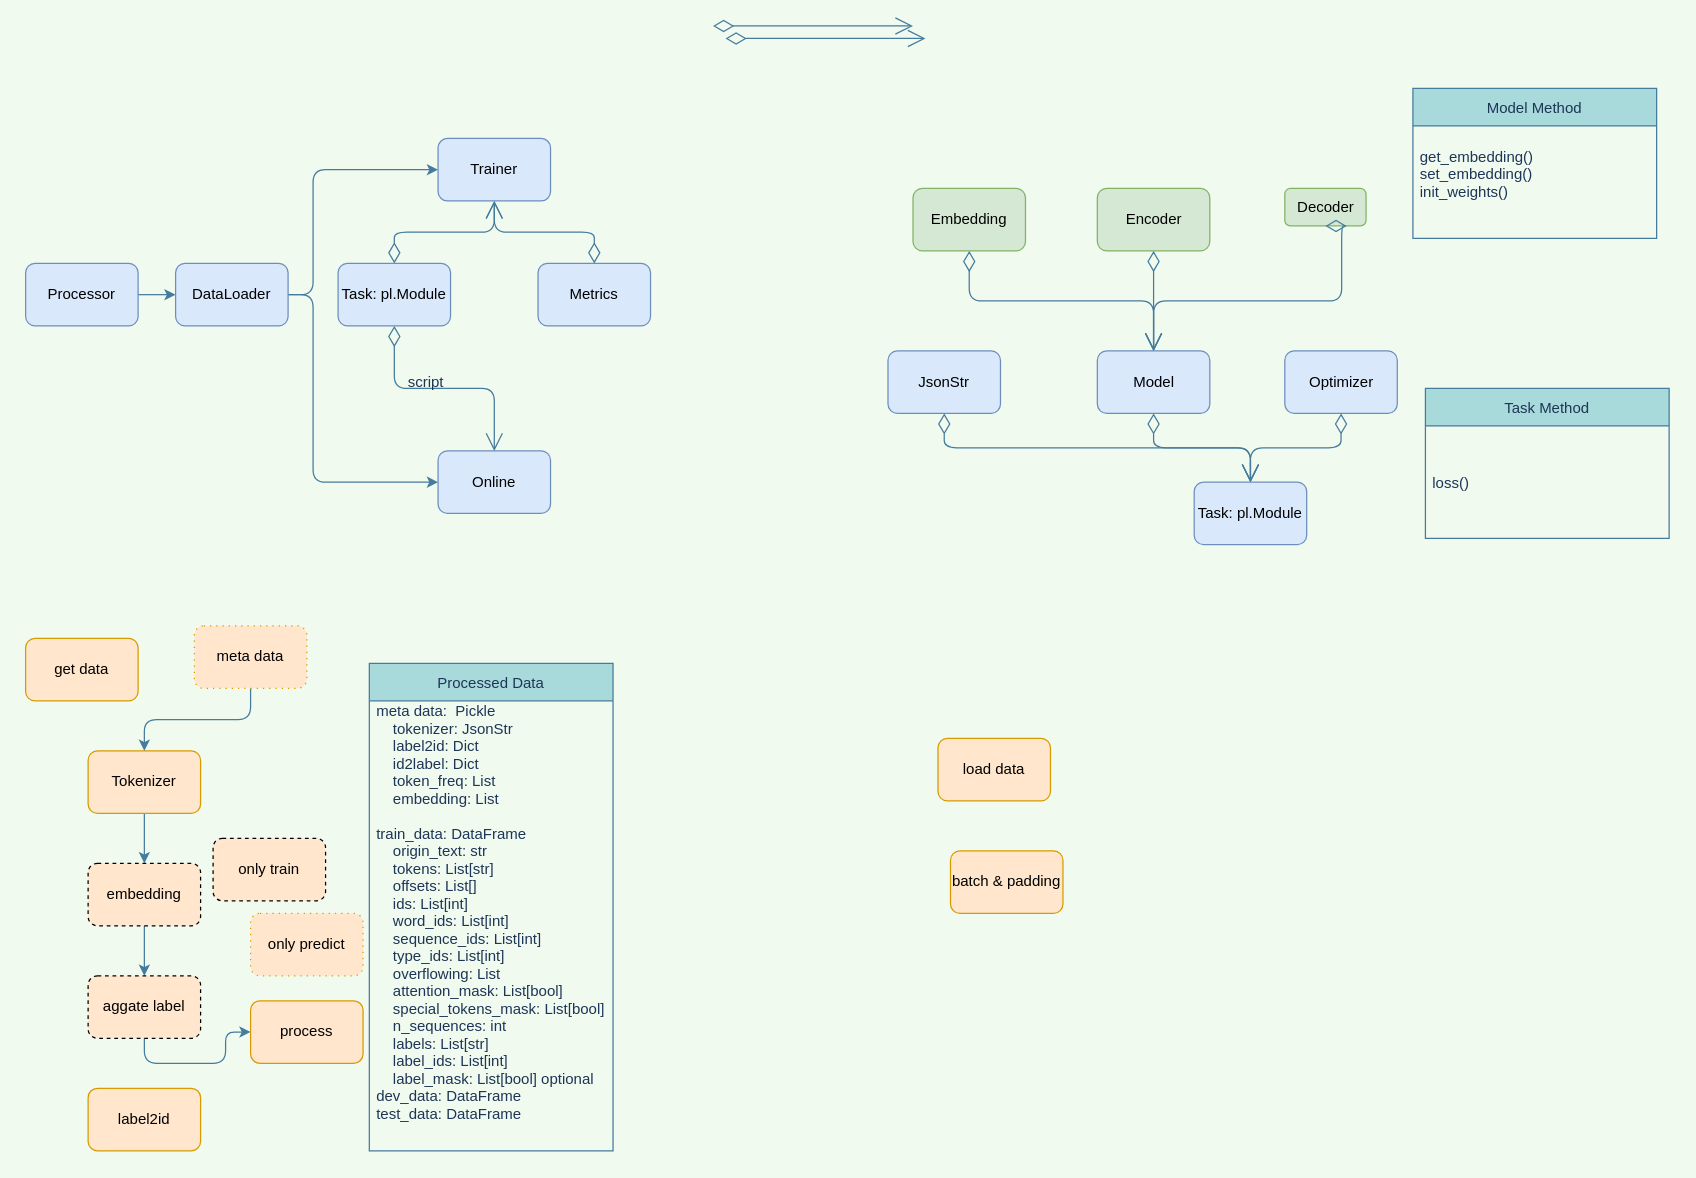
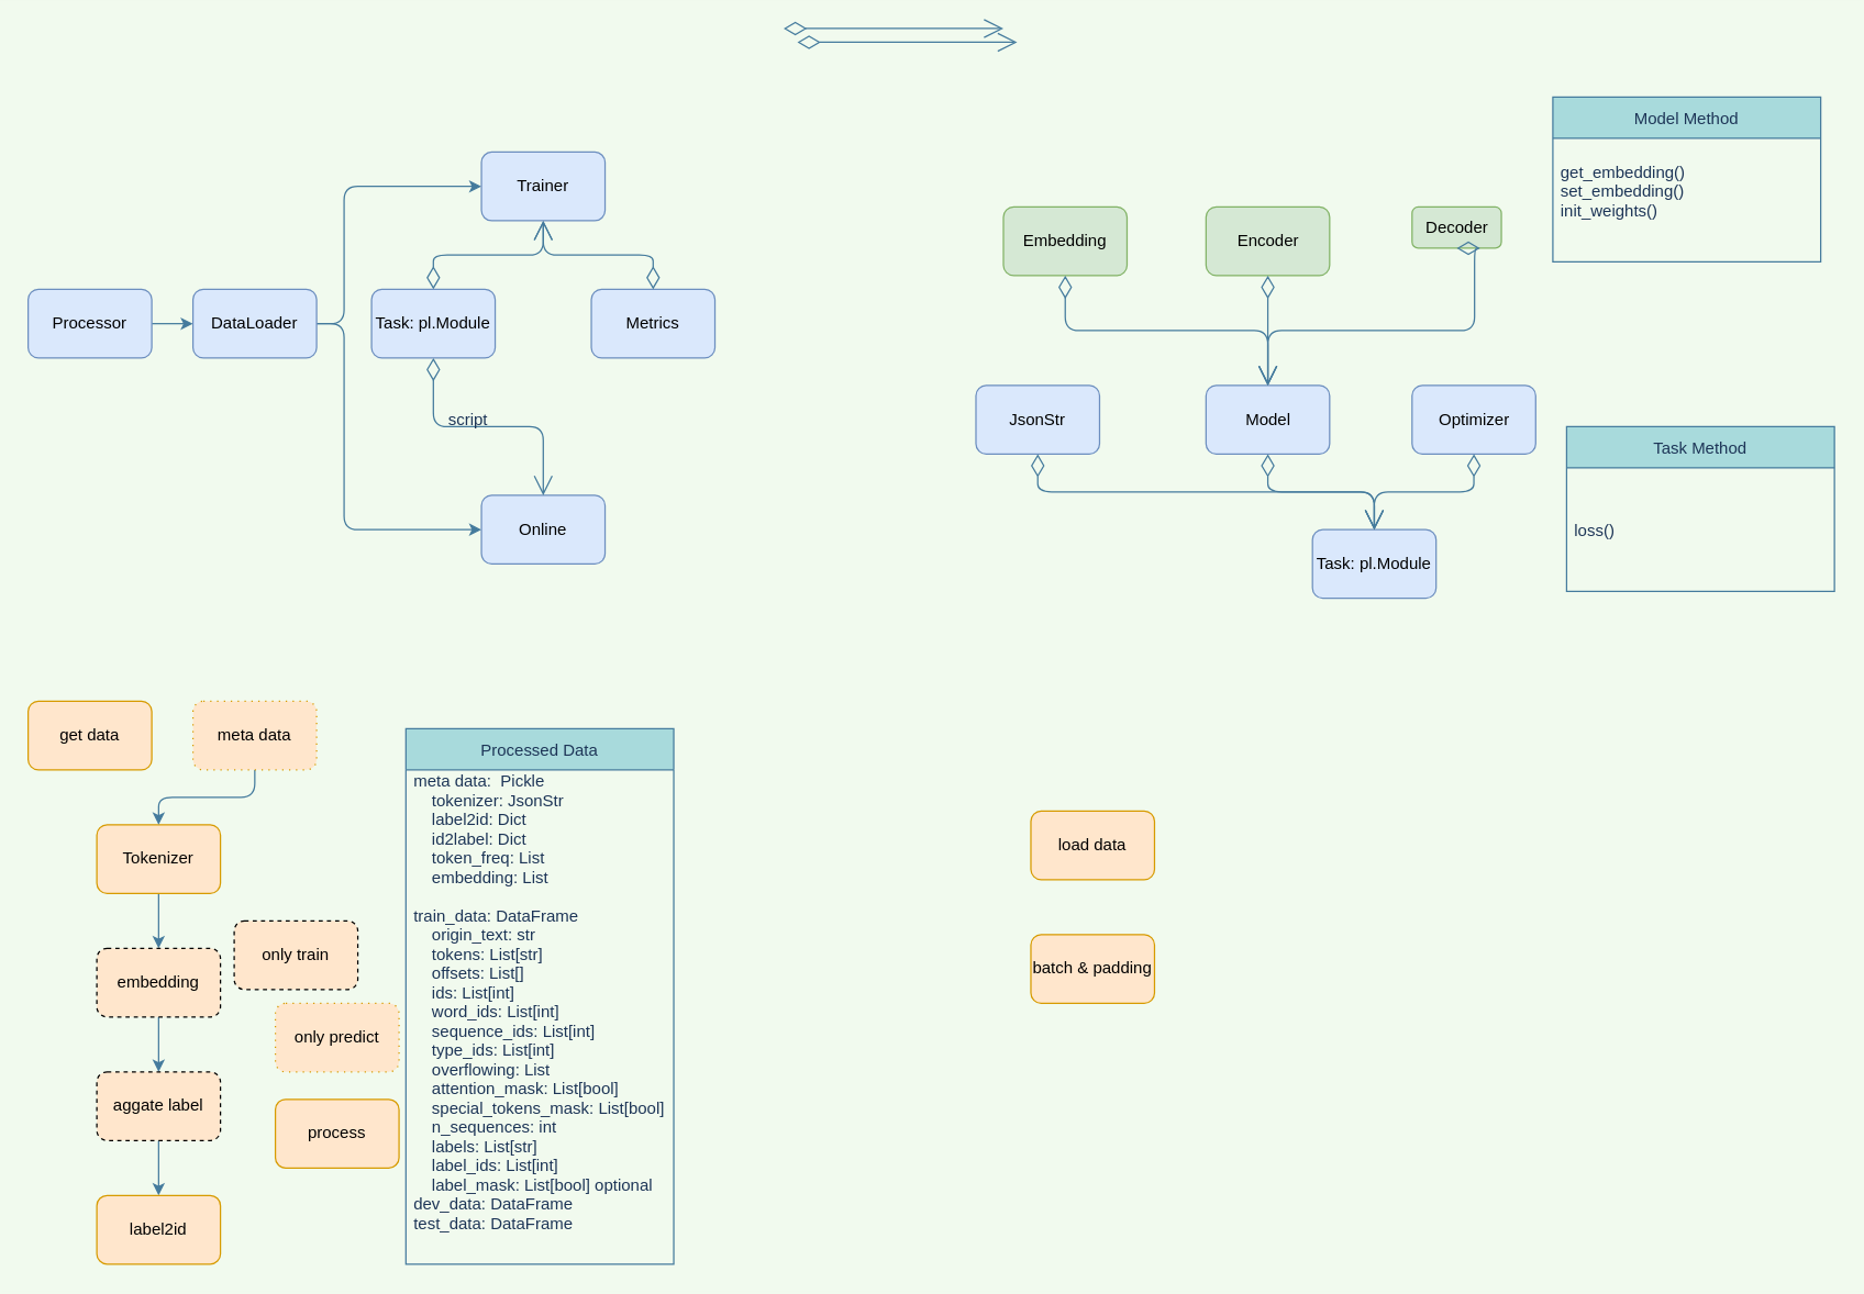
- <mxCell id="25" value="meta data" style="rounded=1;whiteSpace=wrap;html=1;sketch=0;strokeColor=#d79b00;fillColor=#ffe6cc;dashed=1;dashPattern=1 4;" vertex="1" parent="1"><mxGeometry x="155" y="500" width="90" height="50" as="geometry" /></mxCell>
+ <mxCell id="25" value="meta data" style="rounded=1;whiteSpace=wrap;html=1;sketch=0;strokeColor=#d79b00;fillColor=#ffe6cc;dashed=1;dashPattern=1 4;" vertex="1" parent="1"><mxGeometry x="140" y="510" width="90" height="50" as="geometry" /></mxCell>
- <mxCell id="35" value="batch &amp;amp; padding" style="rounded=1;whiteSpace=wrap;html=1;sketch=0;strokeColor=#d79b00;fillColor=#ffe6cc;" vertex="1" parent="1"><mxGeometry x="760" y="680" width="90" height="50" as="geometry" /></mxCell>
+ <mxCell id="35" value="batch &amp;amp; padding" style="rounded=1;whiteSpace=wrap;html=1;sketch=0;strokeColor=#d79b00;fillColor=#ffe6cc;" vertex="1" parent="1"><mxGeometry x="750" y="680" width="90" height="50" as="geometry" /></mxCell>
- <mxCell id="20" style="edgeStyle=orthogonalEdgeStyle;curved=0;rounded=1;sketch=0;orthogonalLoop=1;jettySize=auto;html=1;exitX=0.5;exitY=1;exitDx=0;exitDy=0;fontColor=#1D3557;strokeColor=#457B9D;fillColor=#A8DADC;" edge="1" parent="1" source="21" target="27"><mxGeometry relative="1" as="geometry" /></mxCell>
+ <mxCell id="20" style="edgeStyle=orthogonalEdgeStyle;curved=0;rounded=1;sketch=0;orthogonalLoop=1;jettySize=auto;html=1;exitX=0.5;exitY=1;exitDx=0;exitDy=0;entryX=0.5;entryY=0;entryDx=0;entryDy=0;fontColor=#1D3557;strokeColor=#457B9D;fillColor=#A8DADC;" edge="1" parent="1" source="21" target="22"><mxGeometry relative="1" as="geometry" /></mxCell>
